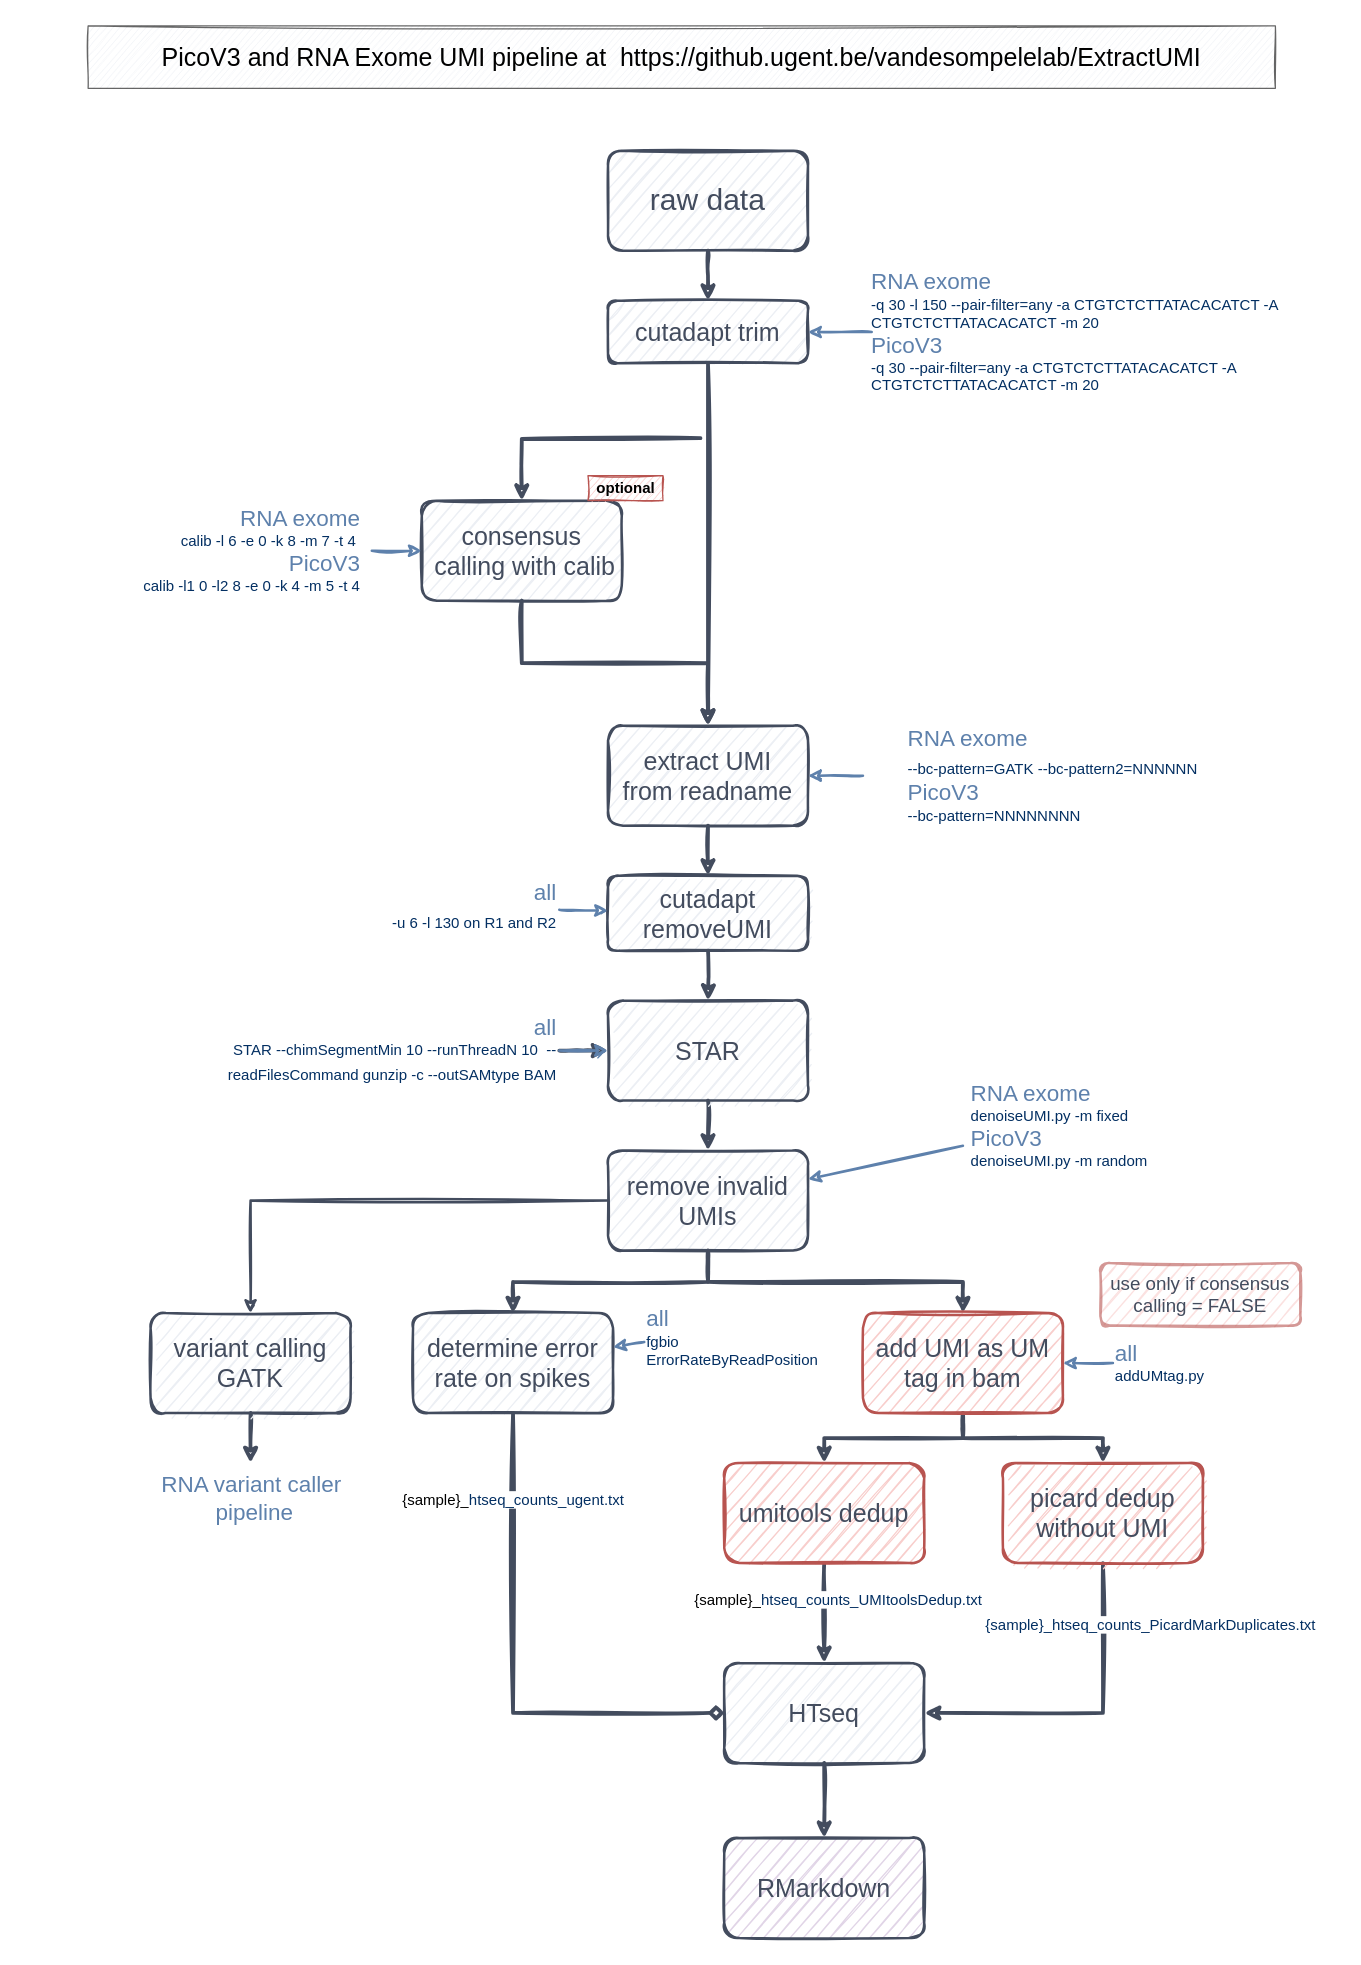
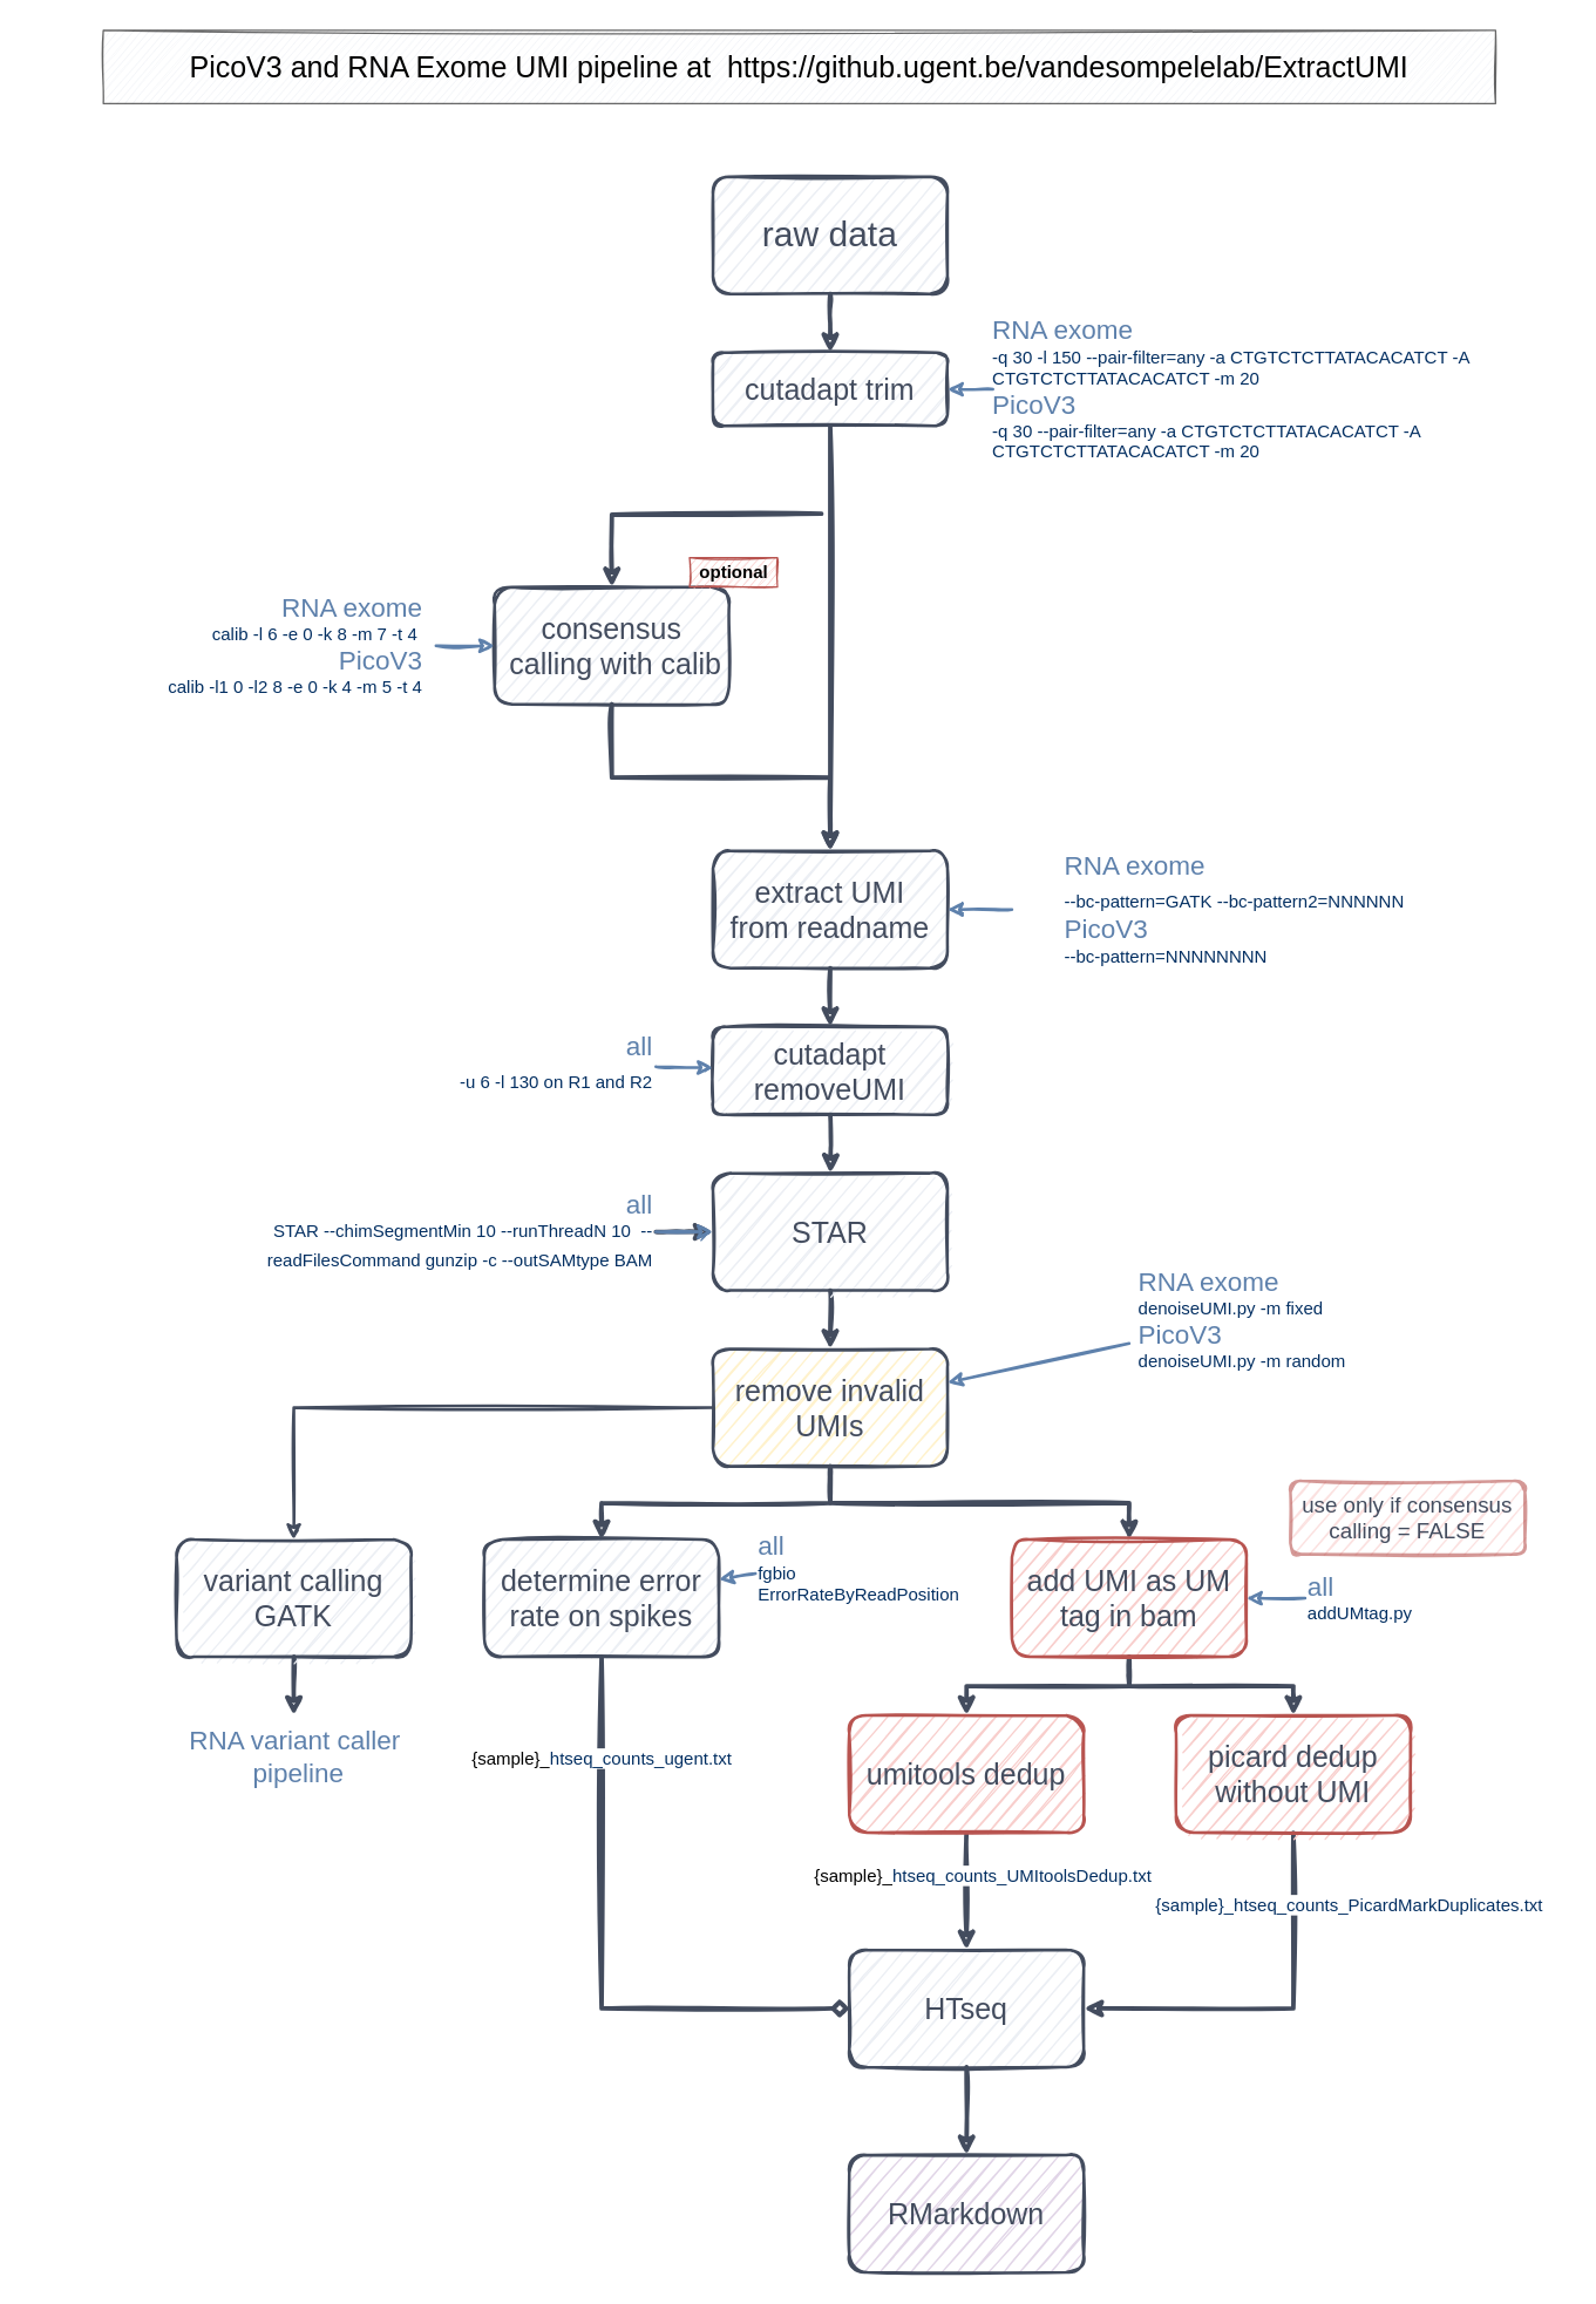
- <mxCell id="25" value="&lt;div&gt;&lt;div style=&quot;text-align: left&quot;&gt;&lt;span style=&quot;color: rgb(94 , 129 , 172) ; font-size: 18px&quot;&gt;RNA exome&lt;/span&gt;&lt;/div&gt;&lt;/div&gt;&lt;span style=&quot;color: rgb(3 , 47 , 98) ; font-family: , &amp;#34;consolas&amp;#34; , &amp;#34;liberation mono&amp;#34; , &amp;#34;menlo&amp;#34; , monospace ; background-color: rgb(255 , 255 , 255)&quot;&gt;&lt;div style=&quot;text-align: left&quot;&gt;-q 30 -l 150 --pair-filter=any -a CTGTCTCTTATACACATCT -A CTGTCTCTTATACACATCT -m 20&lt;/div&gt;&lt;/span&gt;&lt;font style=&quot;font-size: 18px&quot; color=&quot;#5e81ac&quot;&gt;&lt;font style=&quot;font-size: 18px&quot;&gt;&lt;div style=&quot;text-align: left&quot;&gt;PicoV3&lt;/div&gt;&lt;/font&gt;&lt;span style=&quot;background-color: rgb(255 , 255 , 255)&quot;&gt;&lt;div&gt;&lt;/div&gt;&lt;/span&gt;&lt;/font&gt;&lt;span style=&quot;color: rgb(3 , 47 , 98) ; font-family: , &amp;#34;consolas&amp;#34; , &amp;#34;liberation mono&amp;#34; , &amp;#34;menlo&amp;#34; , monospace ; background-color: rgb(255 , 255 , 255)&quot;&gt;&lt;div&gt;&lt;div style=&quot;text-align: left&quot;&gt;-q 30 --pair-filter=any -a CTGTCTCTTATACACATCT -A CTGTCTCTTATACACATCT -m 20&lt;/div&gt;&lt;/div&gt;&lt;/span&gt;" style="text;html=1;strokeColor=none;fillColor=none;align=right;verticalAlign=middle;whiteSpace=wrap;rounded=0;shadow=0;glass=0;sketch=1;" parent="1" vertex="1"><mxGeometry x="697" y="225" width="370" height="80" as="geometry" /></mxCell>
+ <mxCell id="25" value="&lt;div&gt;&lt;div style=&quot;text-align: left&quot;&gt;&lt;span style=&quot;color: rgb(94 , 129 , 172) ; font-size: 18px&quot;&gt;RNA exome&lt;/span&gt;&lt;/div&gt;&lt;/div&gt;&lt;span style=&quot;color: rgb(3 , 47 , 98) ; font-family: , &amp;#34;consolas&amp;#34; , &amp;#34;liberation mono&amp;#34; , &amp;#34;menlo&amp;#34; , monospace ; background-color: rgb(255 , 255 , 255)&quot;&gt;&lt;div style=&quot;text-align: left&quot;&gt;-q 30 -l 150 --pair-filter=any -a CTGTCTCTTATACACATCT -A CTGTCTCTTATACACATCT -m 20&lt;/div&gt;&lt;/span&gt;&lt;font style=&quot;font-size: 18px&quot; color=&quot;#5e81ac&quot;&gt;&lt;font style=&quot;font-size: 18px&quot;&gt;&lt;div style=&quot;text-align: left&quot;&gt;PicoV3&lt;/div&gt;&lt;/font&gt;&lt;span style=&quot;background-color: rgb(255 , 255 , 255)&quot;&gt;&lt;div&gt;&lt;/div&gt;&lt;/span&gt;&lt;/font&gt;&lt;span style=&quot;color: rgb(3 , 47 , 98) ; font-family: , &amp;#34;consolas&amp;#34; , &amp;#34;liberation mono&amp;#34; , &amp;#34;menlo&amp;#34; , monospace ; background-color: rgb(255 , 255 , 255)&quot;&gt;&lt;div&gt;&lt;div style=&quot;text-align: left&quot;&gt;-q 30 --pair-filter=any -a CTGTCTCTTATACACATCT -A CTGTCTCTTATACACATCT -m 20&lt;/div&gt;&lt;/div&gt;&lt;/span&gt;" style="text;html=1;strokeColor=none;fillColor=none;align=right;verticalAlign=middle;whiteSpace=wrap;rounded=0;shadow=0;glass=0;sketch=1;" parent="1" vertex="1"><mxGeometry x="677" y="225" width="370" height="80" as="geometry" /></mxCell>
- <mxCell id="16" value="&lt;font style=&quot;font-size: 20px&quot; color=&quot;#434C5E&quot;&gt;remove invalid UMIs&lt;br&gt;&lt;/font&gt;" style="rounded=1;whiteSpace=wrap;html=1;strokeWidth=2;glass=0;shadow=0;sketch=1;fillColor=#eceff4;strokeColor=#434c5e;" parent="1" vertex="1"><mxGeometry x="486" y="920" width="160" height="80" as="geometry" /></mxCell>
+ <mxCell id="16" value="&lt;font style=&quot;font-size: 20px&quot; color=&quot;#434C5E&quot;&gt;remove invalid UMIs&lt;br&gt;&lt;/font&gt;" style="rounded=1;whiteSpace=wrap;html=1;strokeWidth=2;glass=0;shadow=0;sketch=1;fillColor=#fff2cc;strokeColor=#434c5e;" parent="1" vertex="1"><mxGeometry x="486" y="920" width="160" height="80" as="geometry" /></mxCell>
